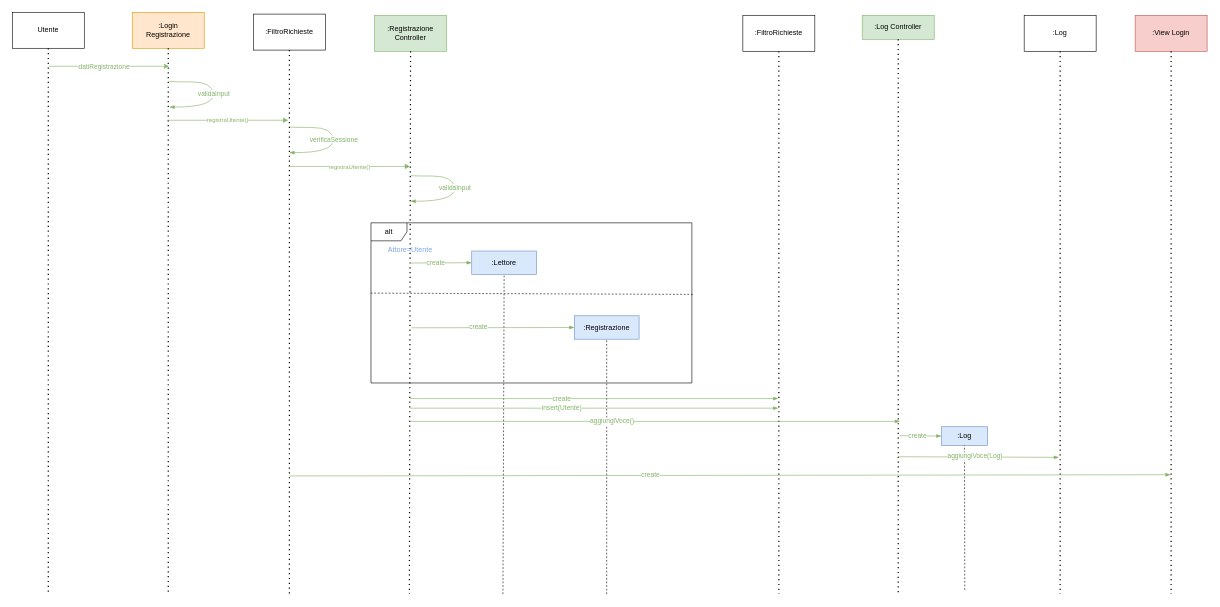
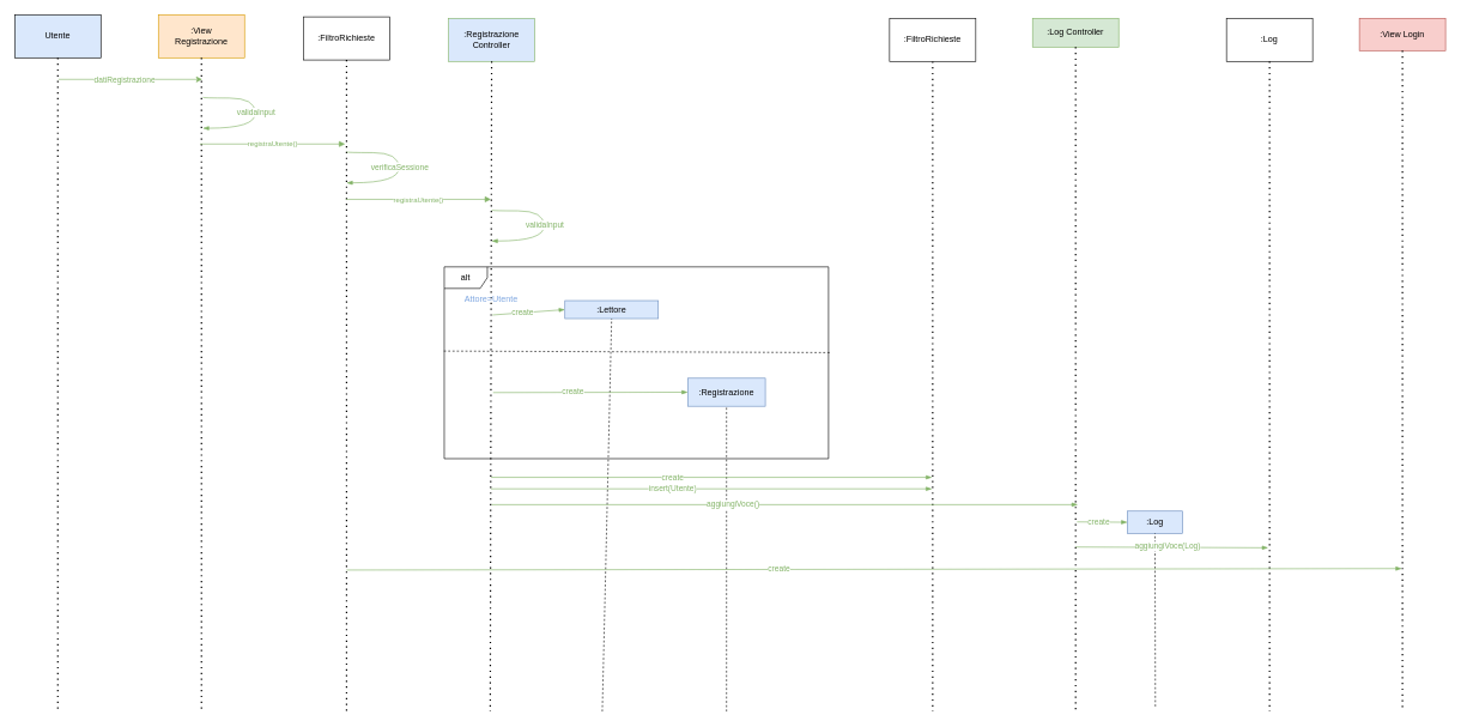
- <mxCell id="12" value="Utente" style="rounded=0;whiteSpace=wrap;html=1;" parent="1" vertex="1"><mxGeometry x="20" y="20" width="120" height="60" as="geometry" /></mxCell>
+ <mxCell id="12" value="Utente" style="rounded=0;whiteSpace=wrap;html=1;fillColor=#dae8fc;" parent="1" vertex="1"><mxGeometry x="20" y="20" width="120" height="60" as="geometry" /></mxCell>
- <mxCell id="2" value="&lt;div&gt;:Login&lt;/div&gt;&lt;div&gt;Registrazione&lt;br&gt;&lt;/div&gt;" style="rounded=0;whiteSpace=wrap;html=1;fillColor=#ffe6cc;strokeColor=#d79b00;" parent="1" vertex="1"><mxGeometry x="220" y="20" width="120" height="60" as="geometry" /></mxCell>
+ <mxCell id="2" value="&lt;div&gt;:View&lt;/div&gt;&lt;div&gt;Registrazione&lt;br&gt;&lt;/div&gt;" style="rounded=0;whiteSpace=wrap;html=1;fillColor=#ffe6cc;strokeColor=#d79b00;" parent="1" vertex="1"><mxGeometry x="220" y="20" width="120" height="60" as="geometry" /></mxCell>
- <mxCell id="3" value="&lt;div&gt;:Registrazione&lt;/div&gt;&lt;div&gt;Controller&lt;br&gt;&lt;/div&gt;" style="rounded=0;whiteSpace=wrap;html=1;fillColor=#d5e8d4;strokeColor=#82b366;" parent="1" vertex="1"><mxGeometry x="624" y="25" width="120" height="60" as="geometry" /></mxCell>
+ <mxCell id="3" value="&lt;div&gt;:Registrazione&lt;/div&gt;&lt;div&gt;Controller&lt;br&gt;&lt;/div&gt;" style="rounded=0;whiteSpace=wrap;html=1;fillColor=#dae8fc;strokeColor=#82b366;" parent="1" vertex="1"><mxGeometry x="624" y="25" width="120" height="60" as="geometry" /></mxCell>
- <mxCell id="51" value=":View Login" style="rounded=0;whiteSpace=wrap;html=1;fillColor=#f8cecc;strokeColor=#b85450;" vertex="1" parent="1"><mxGeometry x="1892" y="25" width="120" height="60" as="geometry" /></mxCell>
+ <mxCell id="51" value=":View Login" style="rounded=0;whiteSpace=wrap;html=1;fillColor=#f8cecc;strokeColor=#b85450;" vertex="1" parent="1"><mxGeometry x="1892" y="25" width="120" height="45" as="geometry" /></mxCell>
- <mxCell id="27" value=":Lettore" style="rounded=0;whiteSpace=wrap;html=1;fillColor=#dae8fc;strokeColor=#6c8ebf;" parent="1" vertex="1"><mxGeometry x="786" y="418" width="108" height="39" as="geometry" /></mxCell>
+ <mxCell id="27" value=":Lettore" style="rounded=0;whiteSpace=wrap;html=1;fillColor=#dae8fc;strokeColor=#6c8ebf;" parent="1" vertex="1"><mxGeometry x="786" y="418" width="130" height="25" as="geometry" /></mxCell>
